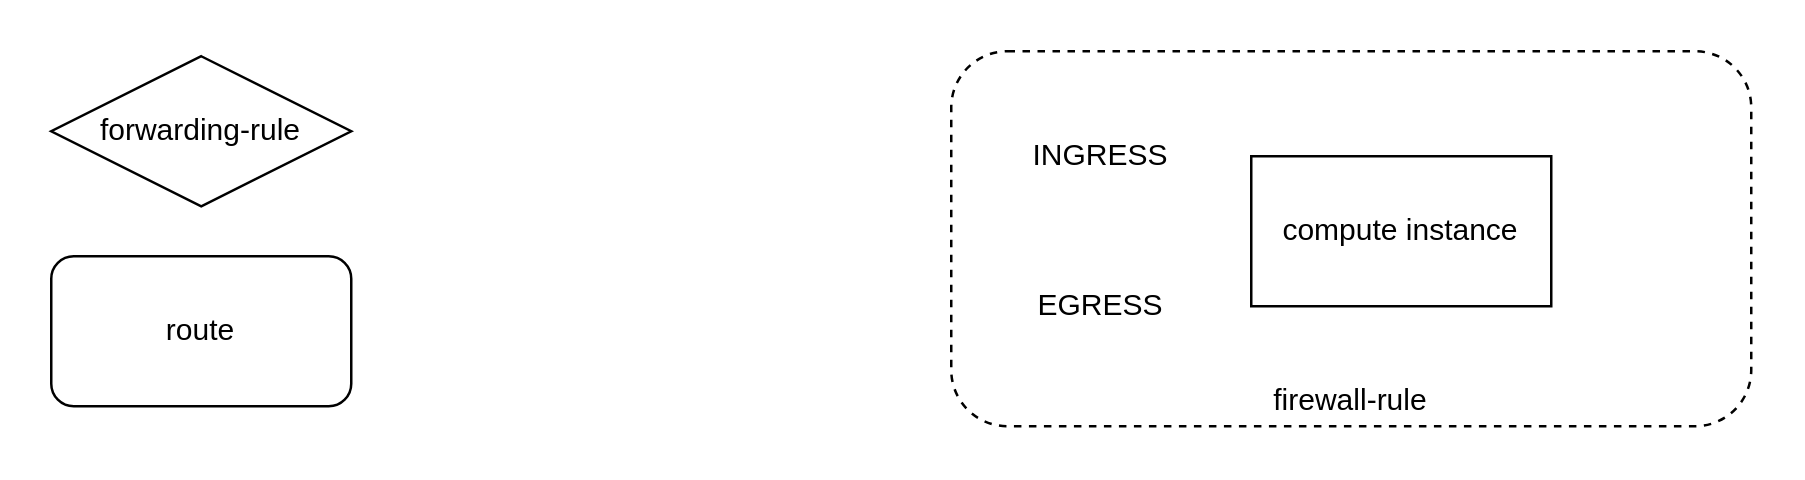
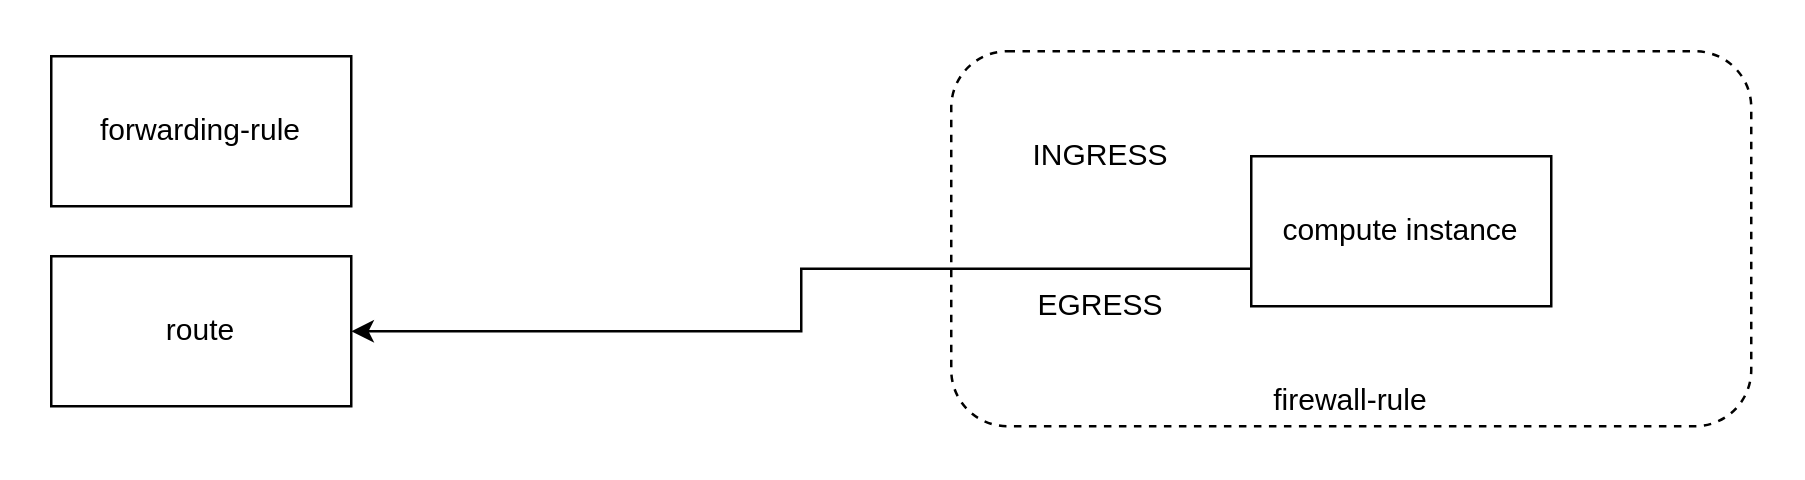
- <mxCell id="3" value="forwarding-rule" style="rhombus;whiteSpace=wrap;html=1;" vertex="1" parent="1"><mxGeometry x="20" y="22" width="120" height="60" as="geometry" /></mxCell>
+ <mxCell id="3" value="forwarding-rule" style="rounded=0;whiteSpace=wrap;html=1;" vertex="1" parent="1"><mxGeometry x="20" y="22" width="120" height="60" as="geometry" /></mxCell>
+ <mxCell id="6" style="edgeStyle=orthogonalEdgeStyle;rounded=0;orthogonalLoop=1;jettySize=auto;html=1;startArrow=classic;startFill=1;endArrow=none;endFill=0;entryX=0;entryY=0.75;entryDx=0;entryDy=0;" edge="1" parent="1" source="7" target="4"><mxGeometry relative="1" as="geometry" /></mxCell>
- <mxCell id="7" value="route" style="whiteSpace=wrap;html=1;rounded=1;" vertex="1" parent="1"><mxGeometry x="20" y="102" width="120" height="60" as="geometry" /></mxCell>
+ <mxCell id="7" value="route" style="rounded=0;whiteSpace=wrap;html=1;" vertex="1" parent="1"><mxGeometry x="20" y="102" width="120" height="60" as="geometry" /></mxCell>
